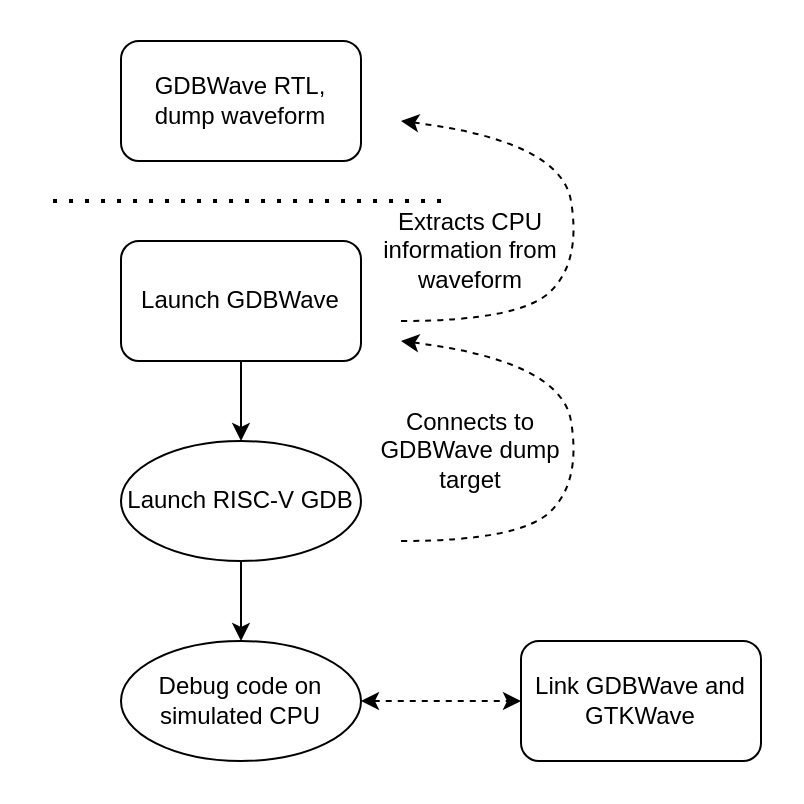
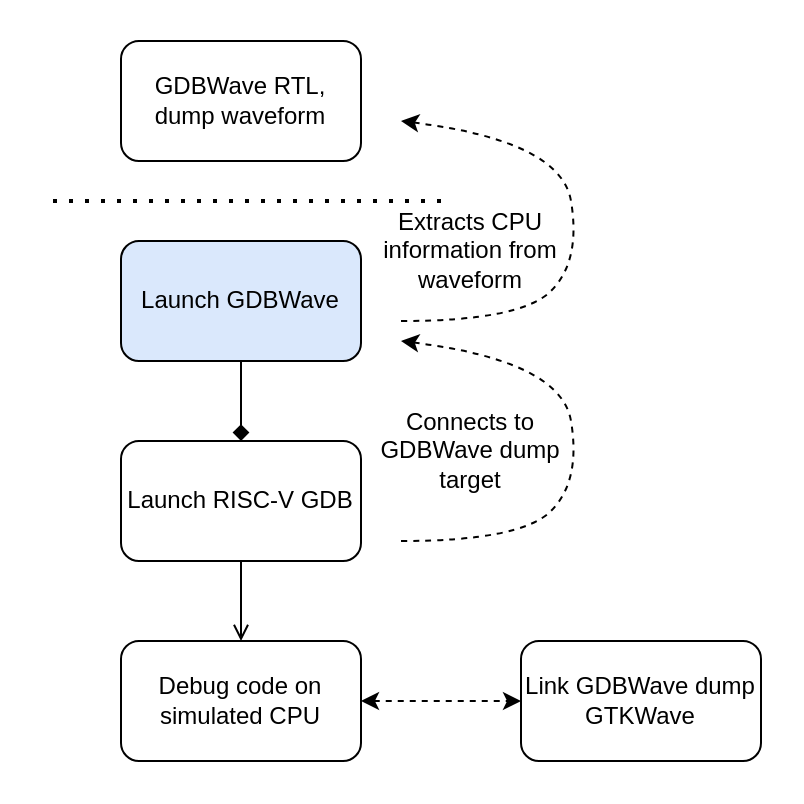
- <mxCell id="4" value="Launch GDBWave" style="rounded=1;whiteSpace=wrap;html=1;" parent="1" vertex="1"><mxGeometry x="60" y="120" width="120" height="60" as="geometry" /></mxCell>
+ <mxCell id="4" value="Launch GDBWave" style="rounded=1;whiteSpace=wrap;html=1;fillColor=#dae8fc;" parent="1" vertex="1"><mxGeometry x="60" y="120" width="120" height="60" as="geometry" /></mxCell>
- <mxCell id="3" value="" style="edgeStyle=orthogonalEdgeStyle;rounded=0;orthogonalLoop=1;jettySize=auto;html=1;" parent="1" source="4" target="6" edge="1"><mxGeometry relative="1" as="geometry" /></mxCell>
+ <mxCell id="3" value="" style="edgeStyle=orthogonalEdgeStyle;rounded=0;orthogonalLoop=1;jettySize=auto;html=1;endArrow=diamond;" parent="1" source="4" target="6" edge="1"><mxGeometry relative="1" as="geometry" /></mxCell>
- <mxCell id="6" value="Launch RISC-V GDB" style="ellipse;whiteSpace=wrap;html=1;" parent="1" vertex="1"><mxGeometry x="60" y="220" width="120" height="60" as="geometry" /></mxCell>
+ <mxCell id="6" value="Launch RISC-V GDB" style="rounded=1;whiteSpace=wrap;html=1;" parent="1" vertex="1"><mxGeometry x="60" y="220" width="120" height="60" as="geometry" /></mxCell>
- <mxCell id="5" value="" style="edgeStyle=orthogonalEdgeStyle;rounded=0;orthogonalLoop=1;jettySize=auto;html=1;" parent="1" source="6" target="8" edge="1"><mxGeometry relative="1" as="geometry" /></mxCell>
+ <mxCell id="5" value="" style="edgeStyle=orthogonalEdgeStyle;rounded=0;orthogonalLoop=1;jettySize=auto;html=1;endArrow=open;" parent="1" source="6" target="8" edge="1"><mxGeometry relative="1" as="geometry" /></mxCell>
- <mxCell id="8" value="Debug code on simulated CPU" style="ellipse;whiteSpace=wrap;html=1;" parent="1" vertex="1"><mxGeometry x="60" y="320" width="120" height="60" as="geometry" /></mxCell>
+ <mxCell id="8" value="Debug code on simulated CPU" style="rounded=1;whiteSpace=wrap;html=1;" parent="1" vertex="1"><mxGeometry x="60" y="320" width="120" height="60" as="geometry" /></mxCell>
- <mxCell id="9" value="Link GDBWave and GTKWave" style="rounded=1;whiteSpace=wrap;html=1;" parent="1" vertex="1"><mxGeometry x="260" y="320" width="120" height="60" as="geometry" /></mxCell>
+ <mxCell id="9" value="Link GDBWave dump GTKWave" style="rounded=1;whiteSpace=wrap;html=1;" parent="1" vertex="1"><mxGeometry x="260" y="320" width="120" height="60" as="geometry" /></mxCell>
